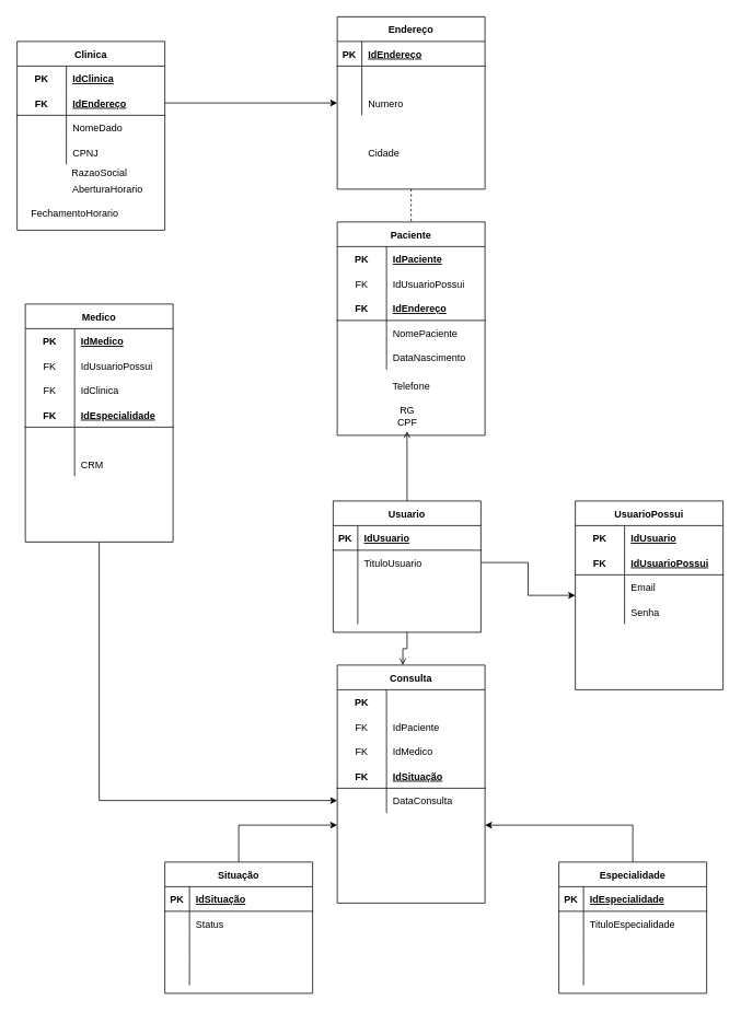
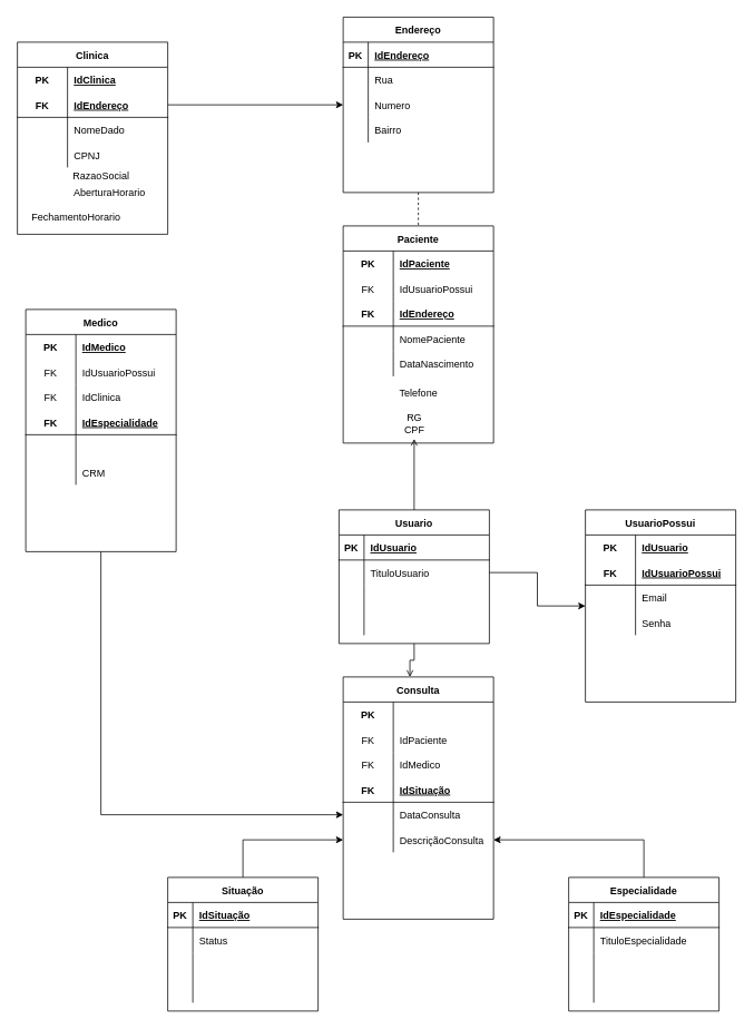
+ <mxCell id="25" value="Rua" style="shape=partialRectangle;connectable=0;fillColor=none;top=0;left=0;bottom=0;right=0;align=left;spacingLeft=6;overflow=hidden;" vertex="1" parent="23"><mxGeometry x="30" width="150" height="30" as="geometry" /></mxCell>
+ <mxCell id="31" value="Bairro" style="shape=partialRectangle;connectable=0;fillColor=none;top=0;left=0;bottom=0;right=0;align=left;spacingLeft=6;overflow=hidden;" vertex="1" parent="29"><mxGeometry x="30" width="150" height="30" as="geometry" /></mxCell>
- <mxCell id="32" value="Cidade" style="shape=partialRectangle;connectable=0;fillColor=none;top=0;left=0;bottom=0;right=0;align=left;spacingLeft=6;overflow=hidden;" vertex="1" parent="1"><mxGeometry x="440" y="170" width="150" height="30" as="geometry" /></mxCell>
+ <mxCell id="145" value="DescriçãoConsulta" style="shape=partialRectangle;connectable=0;fillColor=none;top=0;left=0;bottom=0;right=0;align=left;spacingLeft=6;overflow=hidden;" vertex="1" parent="143"><mxGeometry x="60" width="120" height="30" as="geometry" /></mxCell>
